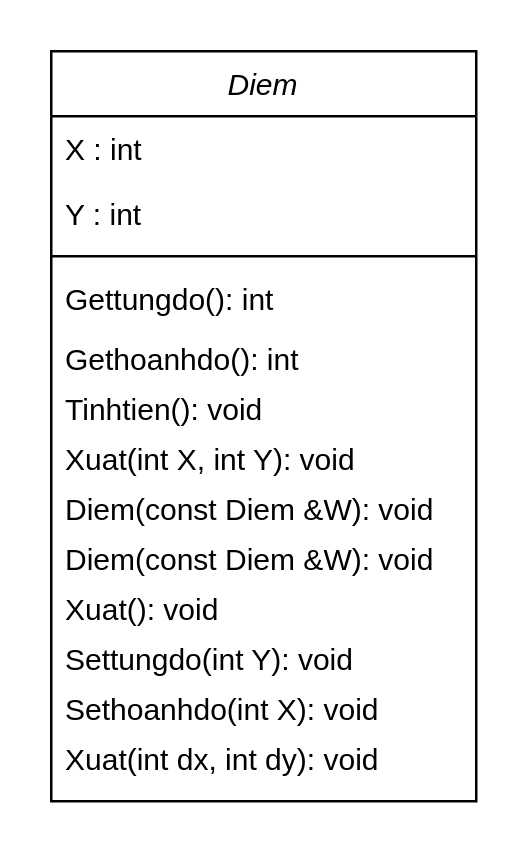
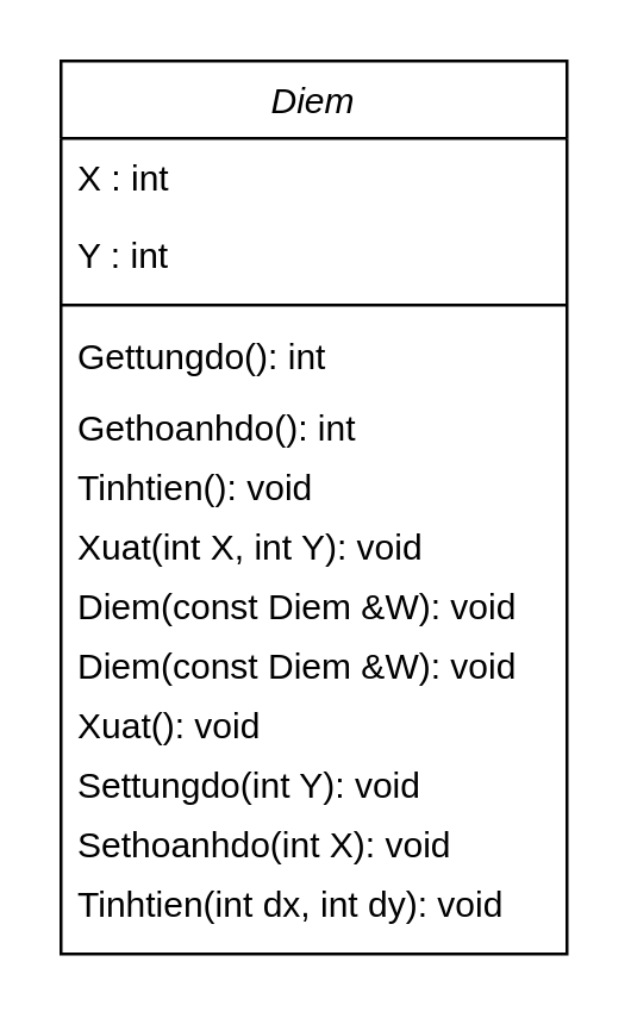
- <mxCell id="15" value="Xuat(int dx, int dy): void" style="text;align=left;verticalAlign=top;spacingLeft=4;spacingRight=4;overflow=hidden;rotatable=0;points=[[0,0.5],[1,0.5]];portConstraint=eastwest;" vertex="1" parent="2"><mxGeometry y="270" width="170" height="20" as="geometry" /></mxCell>
+ <mxCell id="15" value="Tinhtien(int dx, int dy): void" style="text;align=left;verticalAlign=top;spacingLeft=4;spacingRight=4;overflow=hidden;rotatable=0;points=[[0,0.5],[1,0.5]];portConstraint=eastwest;" vertex="1" parent="2"><mxGeometry y="270" width="170" height="20" as="geometry" /></mxCell>
